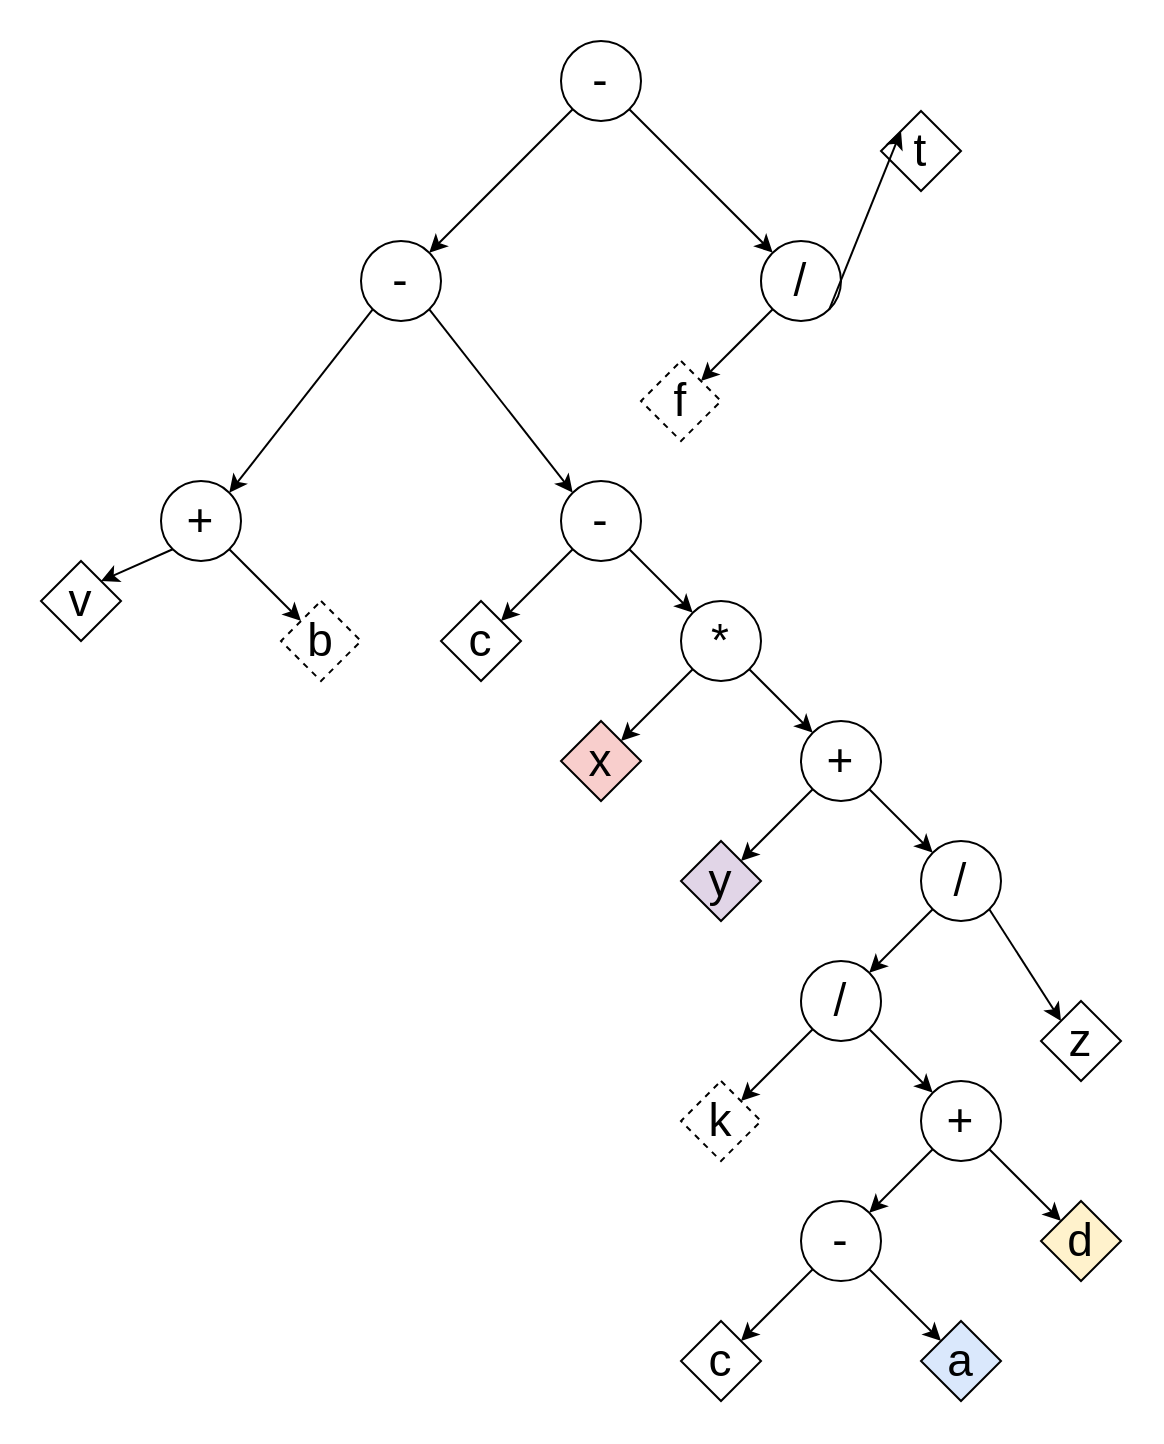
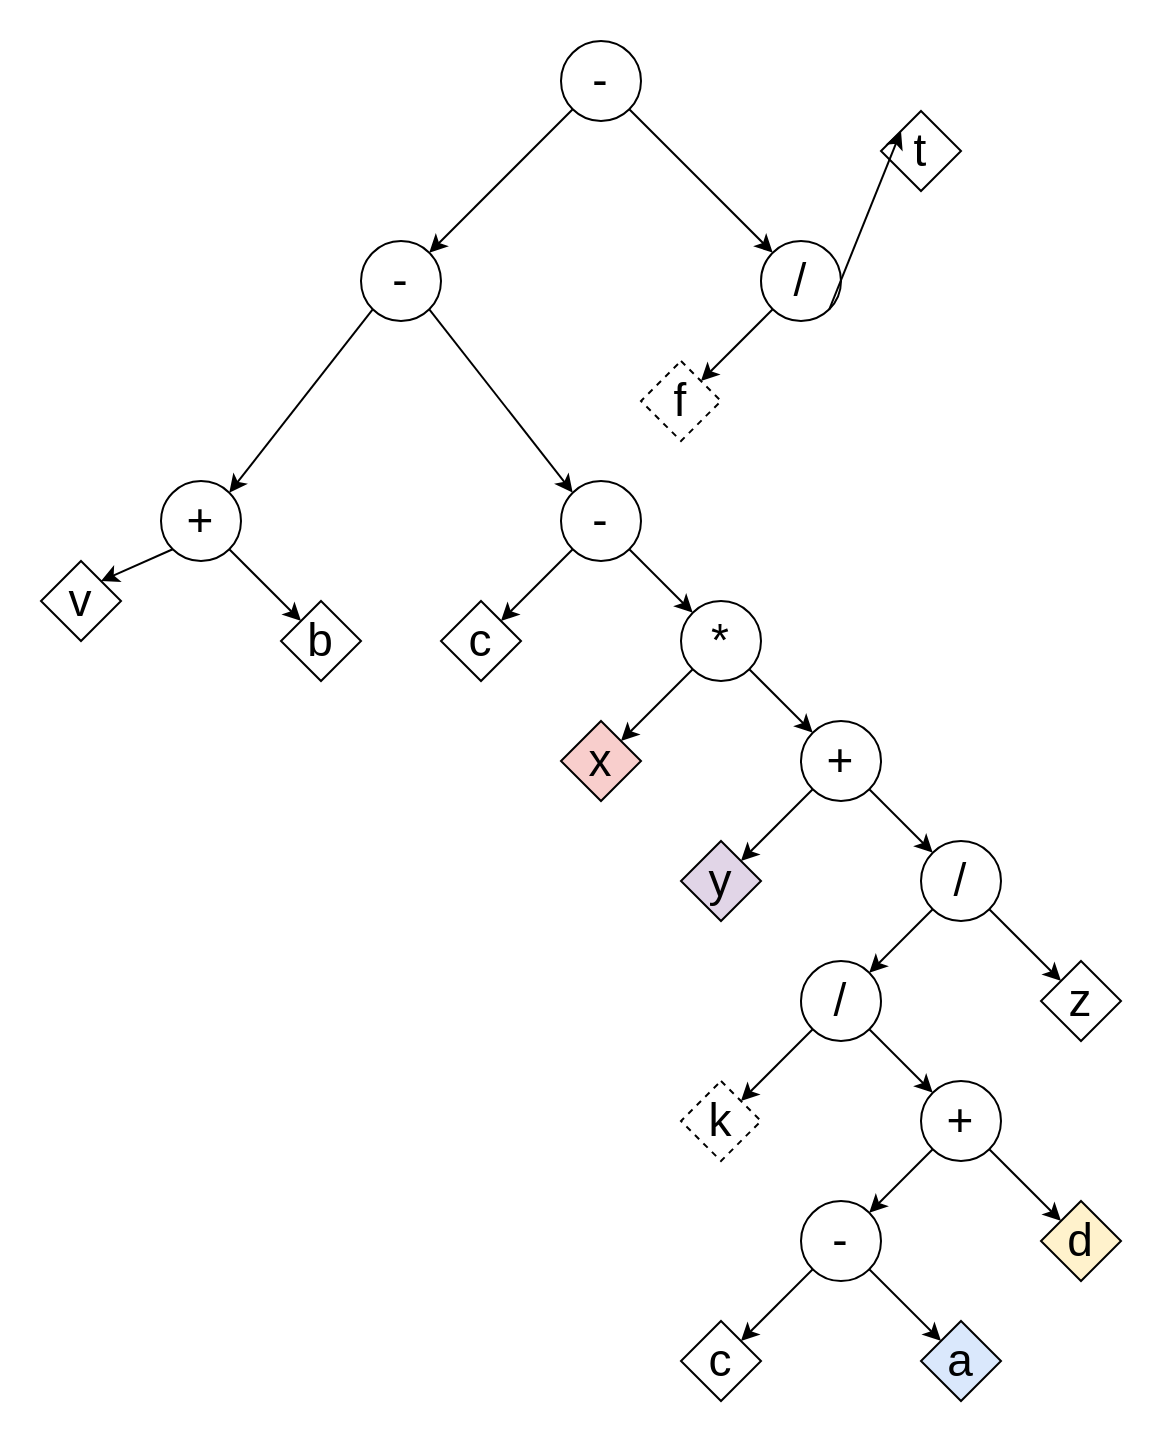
- <mxCell id="12" value="b" style="rhombus;whiteSpace=wrap;html=1;fontSize=23;dashed=1;" vertex="1" parent="1"><mxGeometry x="140" y="300" width="40" height="40" as="geometry" /></mxCell>
+ <mxCell id="12" value="b" style="rhombus;whiteSpace=wrap;html=1;fontSize=23;" vertex="1" parent="1"><mxGeometry x="140" y="300" width="40" height="40" as="geometry" /></mxCell>
- <mxCell id="36" value="z" style="rhombus;whiteSpace=wrap;html=1;fontSize=23;" vertex="1" parent="1"><mxGeometry x="520" y="500" width="40" height="40" as="geometry" /></mxCell>
+ <mxCell id="36" value="z" style="rhombus;whiteSpace=wrap;html=1;fontSize=23;" vertex="1" parent="1"><mxGeometry x="520" y="480" width="40" height="40" as="geometry" /></mxCell>
